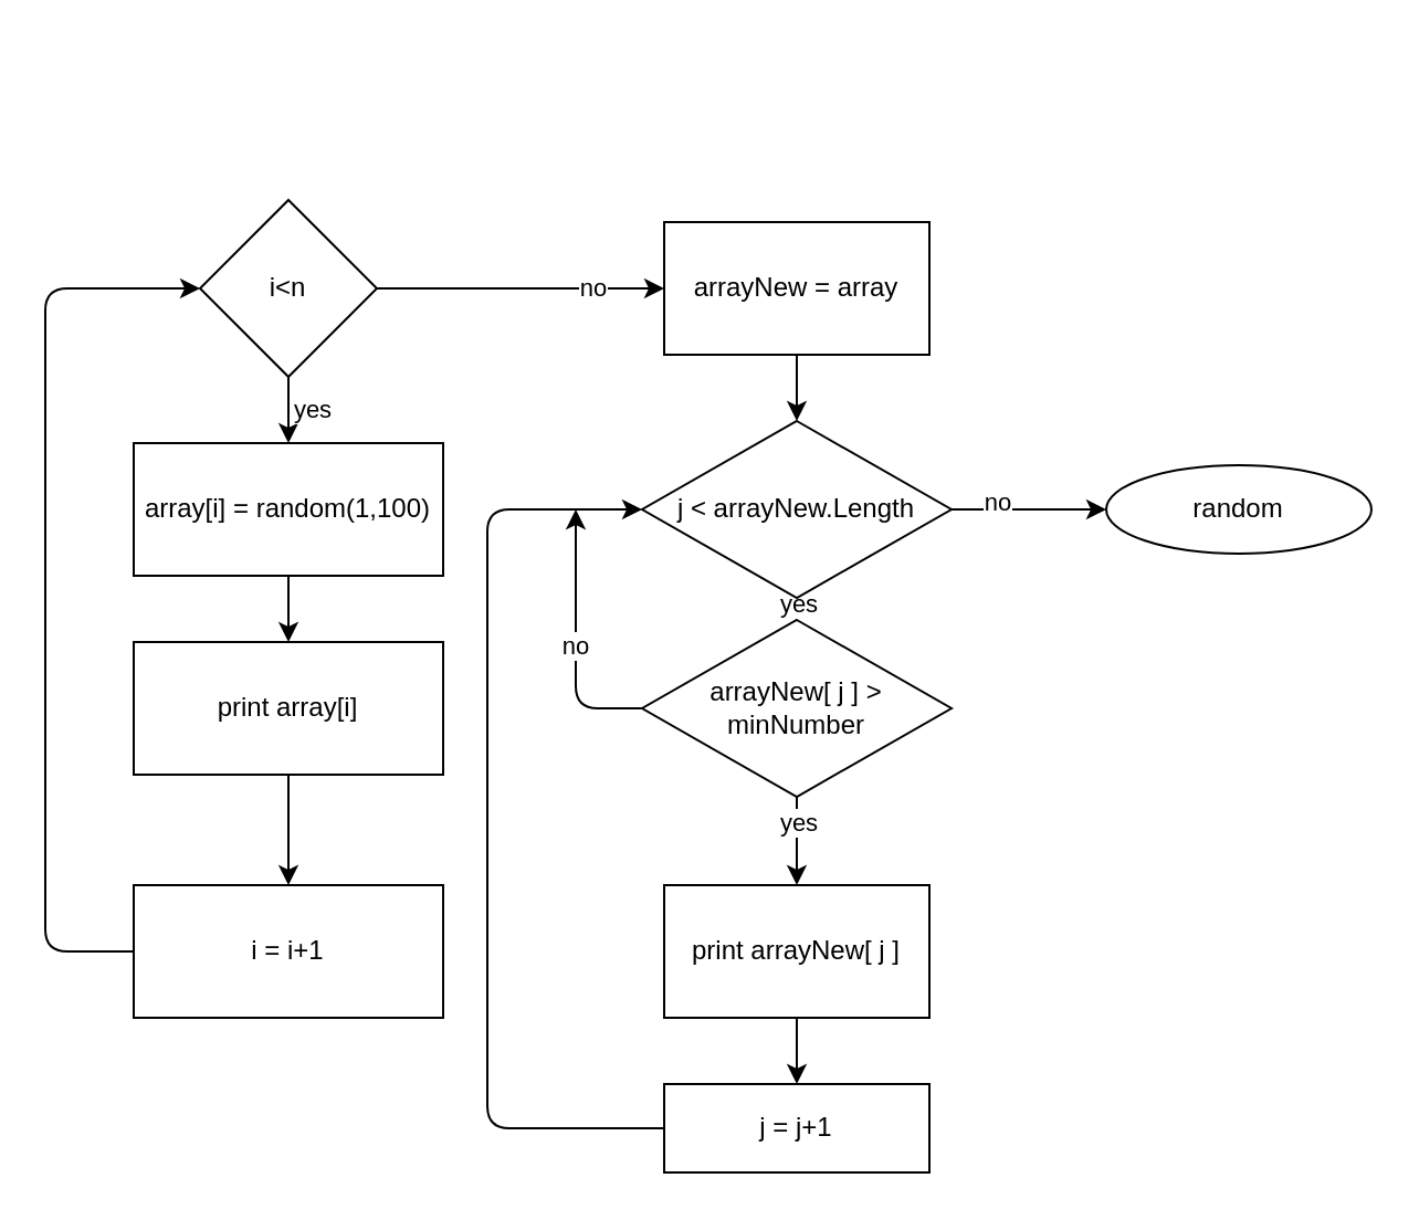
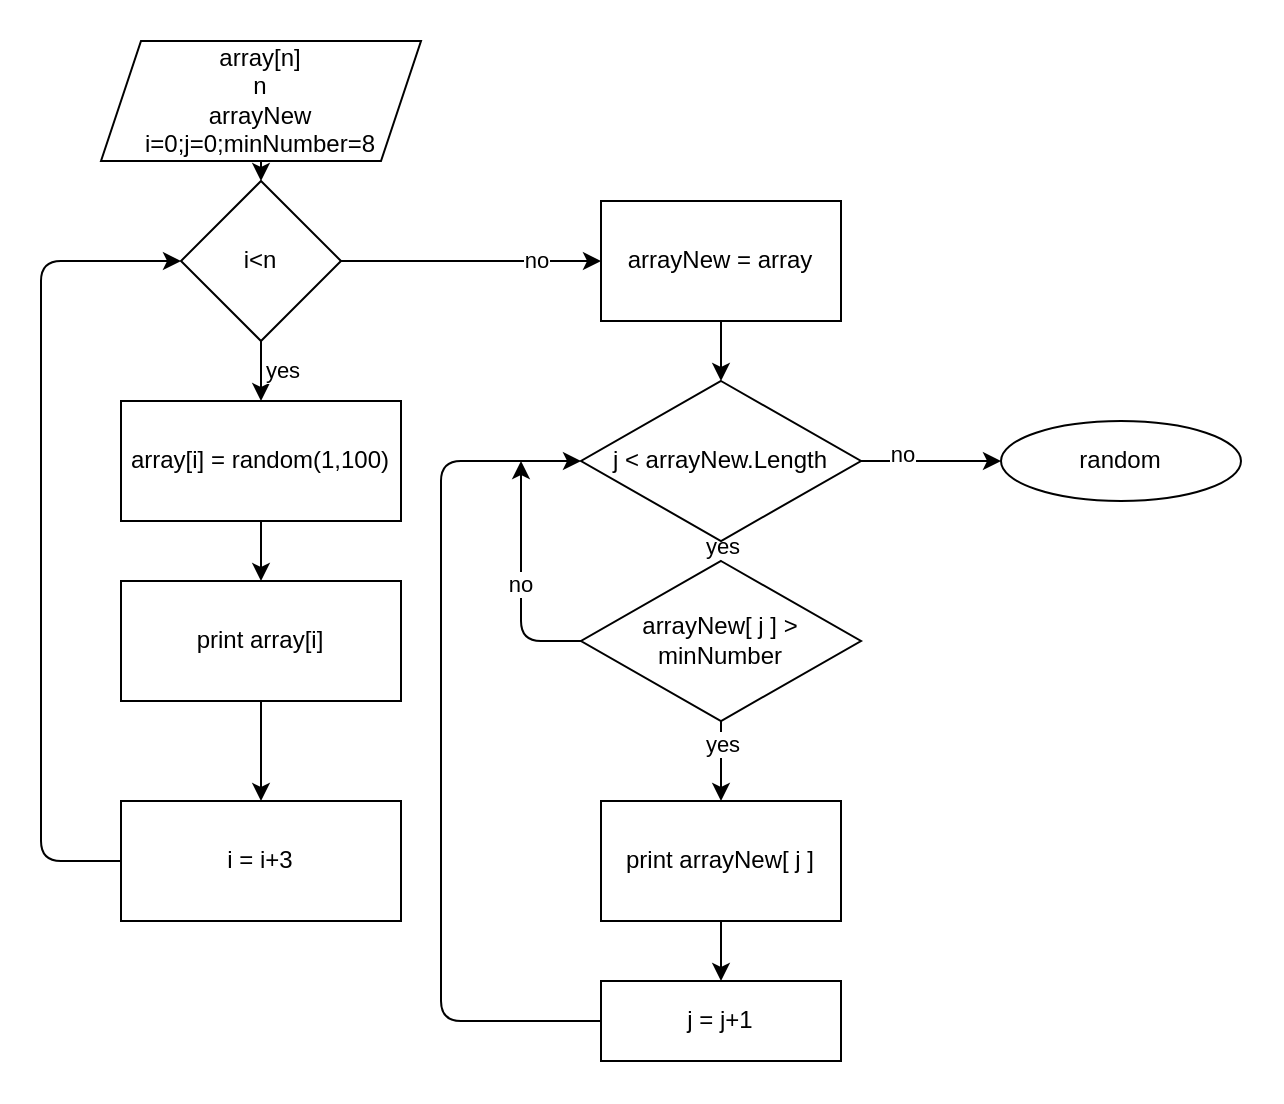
+ <mxCell id="3" value="array[n]&lt;br&gt;n&lt;br&gt;arrayNew&lt;br&gt;i=0;j=0;minNumber=8" style="shape=parallelogram;perimeter=parallelogramPerimeter;whiteSpace=wrap;html=1;fixedSize=1;" vertex="1" parent="1"><mxGeometry x="50" y="20" width="160" height="60" as="geometry" /></mxCell>
+ <mxCell id="2" style="edgeStyle=none;html=1;entryX=0.5;entryY=0;entryDx=0;entryDy=0;" edge="1" parent="1" source="3" target="8"><mxGeometry relative="1" as="geometry" /></mxCell>
- <mxCell id="14" value="i = i+1" style="rounded=0;whiteSpace=wrap;html=1;" vertex="1" parent="1"><mxGeometry x="60" y="400" width="140" height="60" as="geometry" /></mxCell>
+ <mxCell id="14" value="i = i+3" style="rounded=0;whiteSpace=wrap;html=1;" vertex="1" parent="1"><mxGeometry x="60" y="400" width="140" height="60" as="geometry" /></mxCell>
